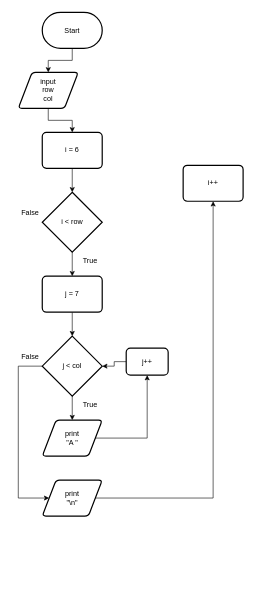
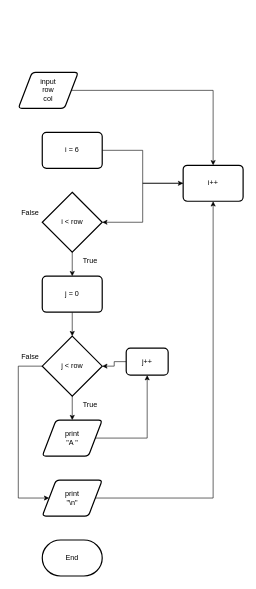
- <mxCell id="3" value="&lt;div&gt;Start&lt;/div&gt;" style="strokeWidth=2;html=1;shape=mxgraph.flowchart.terminator;whiteSpace=wrap;" parent="1" vertex="1"><mxGeometry x="70" y="20" width="100" height="60" as="geometry" /></mxCell>
- <mxCell id="2" value="" style="edgeStyle=orthogonalEdgeStyle;rounded=0;orthogonalLoop=1;jettySize=auto;html=1;" parent="1" source="3" target="5" edge="1"><mxGeometry relative="1" as="geometry" /></mxCell>
- <mxCell id="4" value="" style="edgeStyle=orthogonalEdgeStyle;rounded=0;orthogonalLoop=1;jettySize=auto;html=1;" parent="1" source="5" target="7" edge="1"><mxGeometry relative="1" as="geometry" /></mxCell>
+ <mxCell id="4" value="" style="edgeStyle=orthogonalEdgeStyle;rounded=0;orthogonalLoop=1;jettySize=auto;html=1;" parent="1" source="5" target="20" edge="1"><mxGeometry relative="1" as="geometry" /></mxCell>
- <mxCell id="6" value="" style="edgeStyle=orthogonalEdgeStyle;rounded=0;orthogonalLoop=1;jettySize=auto;html=1;" parent="1" source="7" target="9" edge="1"><mxGeometry relative="1" as="geometry" /></mxCell>
+ <mxCell id="6" value="" style="edgeStyle=orthogonalEdgeStyle;rounded=0;orthogonalLoop=1;jettySize=auto;html=1;" parent="1" source="7" target="20" edge="1"><mxGeometry relative="1" as="geometry" /></mxCell>
+ <mxCell id="19" style="edgeStyle=orthogonalEdgeStyle;rounded=0;orthogonalLoop=1;jettySize=auto;html=1;exitX=0;exitY=0.5;exitDx=0;exitDy=0;entryX=1;entryY=0.5;entryDx=0;entryDy=0;entryPerimeter=0;" parent="1" source="20" target="9" edge="1"><mxGeometry relative="1" as="geometry" /></mxCell>
- <mxCell id="11" value="j = 7" style="rounded=1;whiteSpace=wrap;html=1;absoluteArcSize=1;arcSize=14;strokeWidth=2;" parent="1" vertex="1"><mxGeometry x="70" y="460" width="100" height="60" as="geometry" /></mxCell>
+ <mxCell id="11" value="j = 0" style="rounded=1;whiteSpace=wrap;html=1;absoluteArcSize=1;arcSize=14;strokeWidth=2;" parent="1" vertex="1"><mxGeometry x="70" y="460" width="100" height="60" as="geometry" /></mxCell>
- <mxCell id="14" value="j &amp;lt; col" style="strokeWidth=2;html=1;shape=mxgraph.flowchart.decision;whiteSpace=wrap;" parent="1" vertex="1"><mxGeometry x="70" y="560" width="100" height="100" as="geometry" /></mxCell>
+ <mxCell id="14" value="j &amp;lt; row" style="strokeWidth=2;html=1;shape=mxgraph.flowchart.decision;whiteSpace=wrap;" parent="1" vertex="1"><mxGeometry x="70" y="560" width="100" height="100" as="geometry" /></mxCell>
+ <mxCell id="23" value="&lt;div&gt;End&lt;/div&gt;" style="strokeWidth=2;html=1;shape=mxgraph.flowchart.terminator;whiteSpace=wrap;" parent="1" vertex="1"><mxGeometry x="70" y="900" width="100" height="60" as="geometry" /></mxCell>
